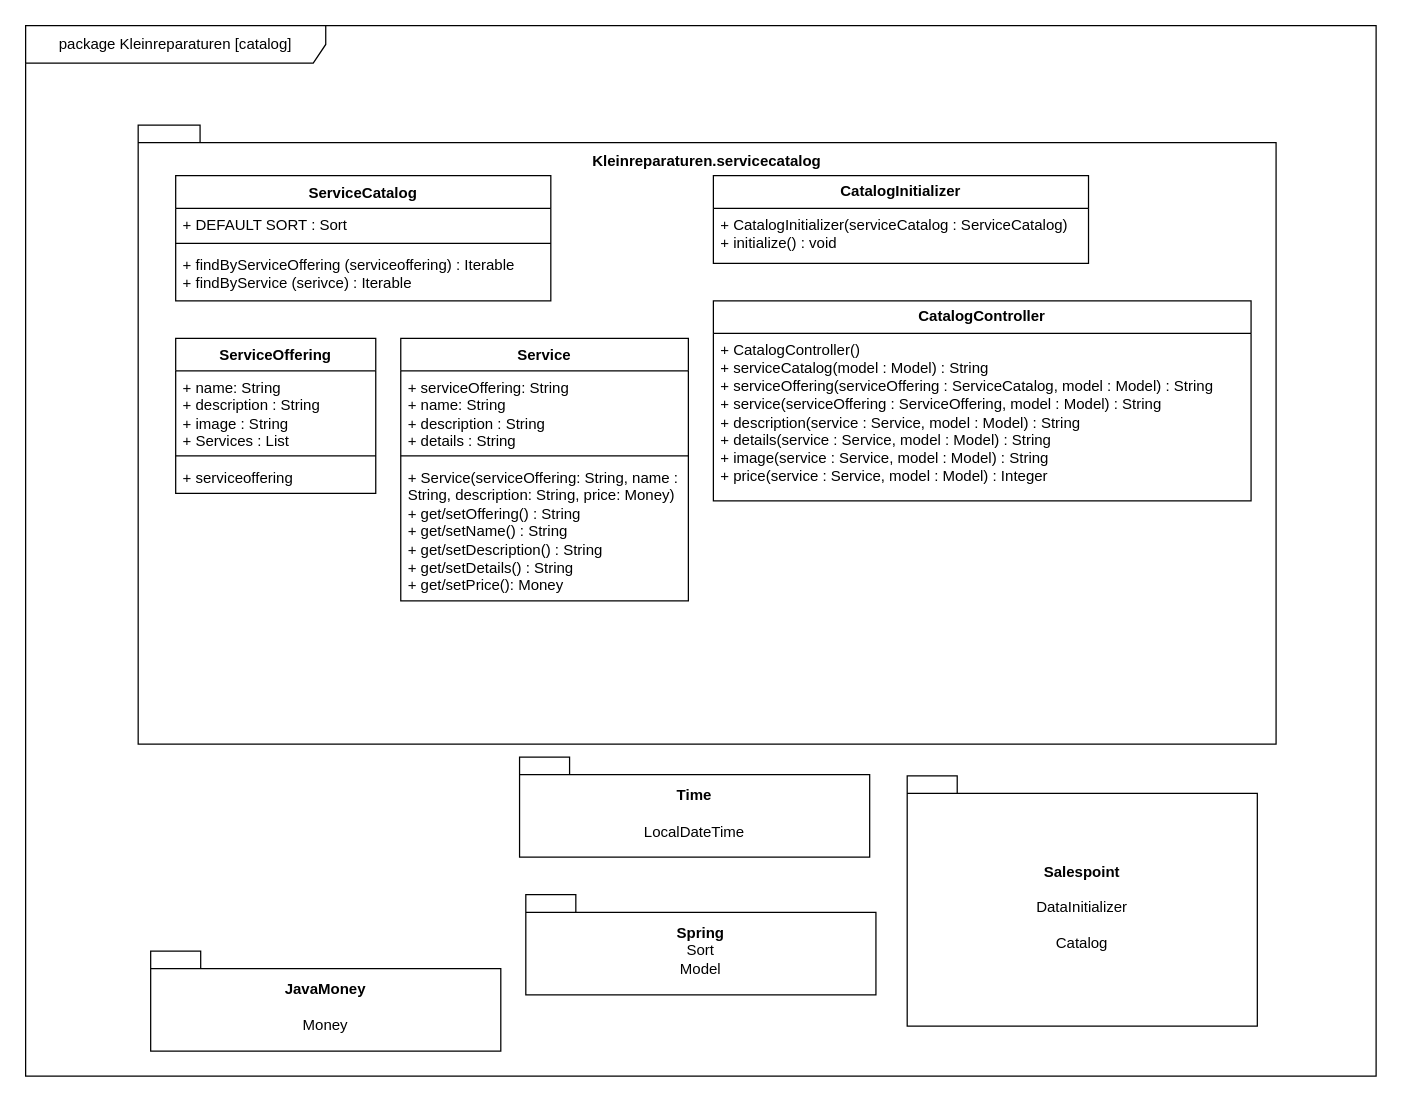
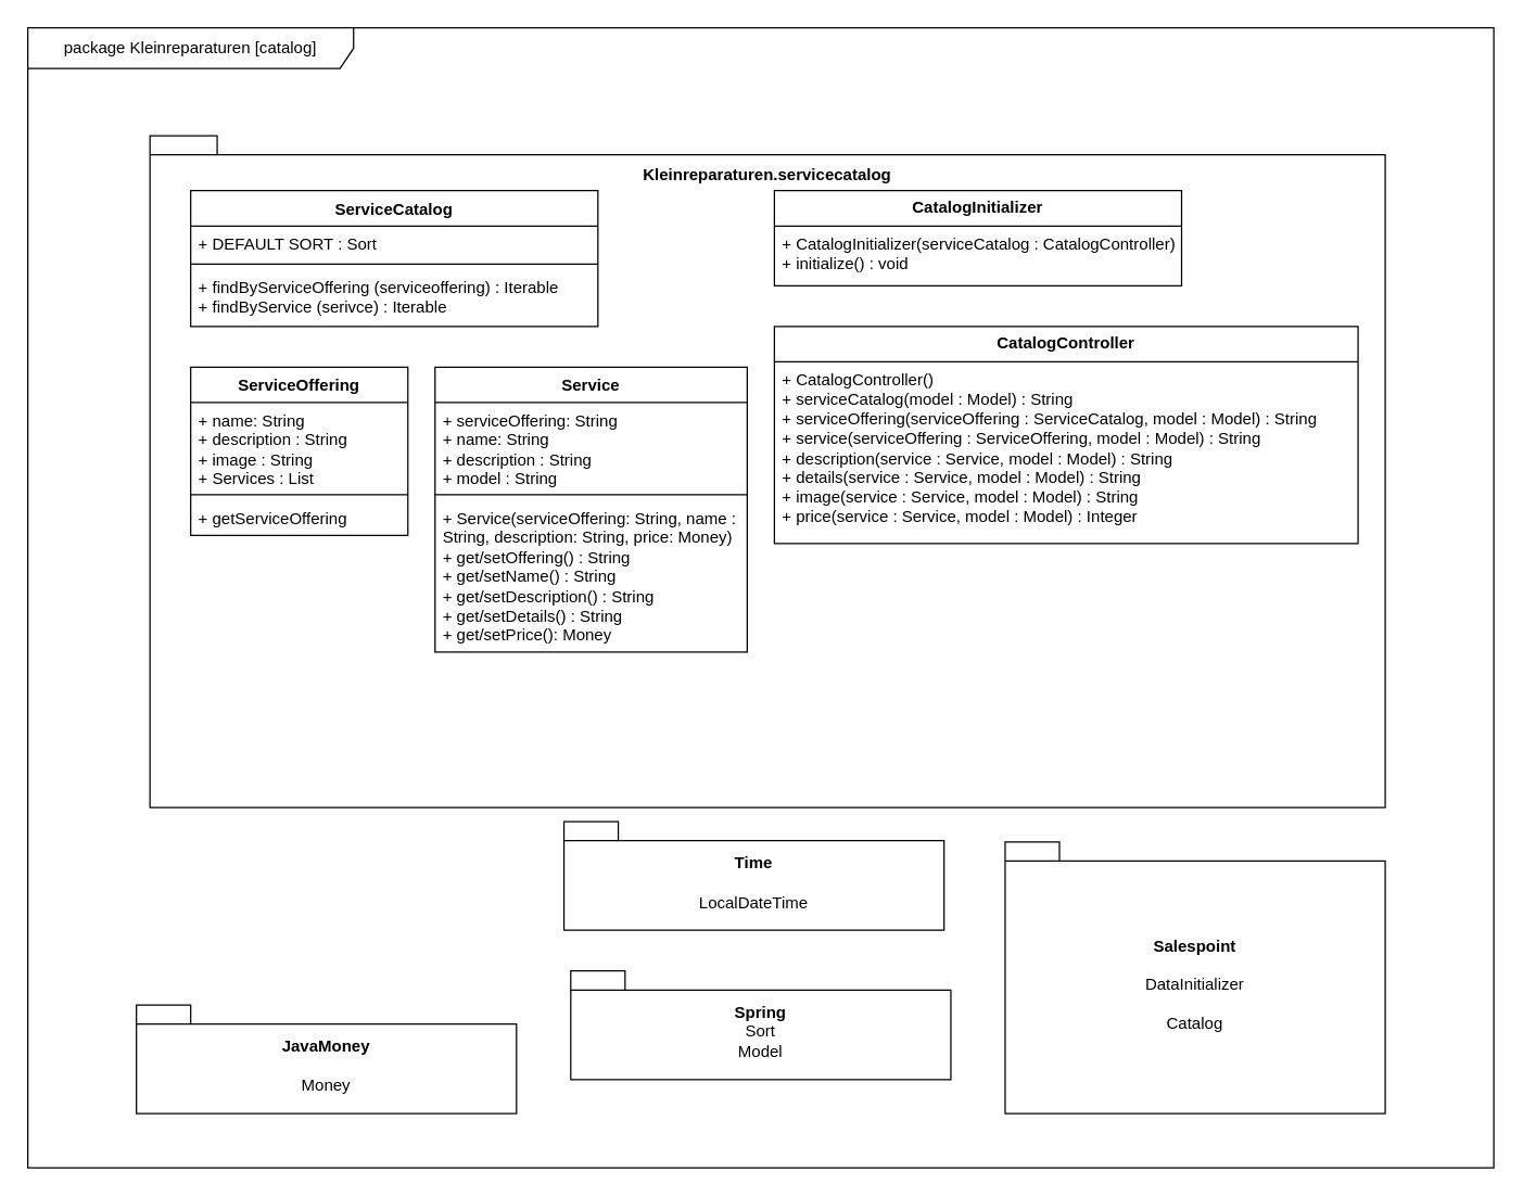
- <mxCell id="14" value="+ CatalogInitializer(serviceCatalog : ServiceCatalog)&lt;div&gt;+ initialize() : void&lt;/div&gt;" style="text;strokeColor=none;fillColor=none;align=left;verticalAlign=top;spacingLeft=4;spacingRight=4;overflow=hidden;rotatable=0;points=[[0,0.5],[1,0.5]];portConstraint=eastwest;whiteSpace=wrap;html=1;" vertex="1" parent="13"><mxGeometry y="26" width="300" height="44" as="geometry" /></mxCell>
+ <mxCell id="14" value="+ CatalogInitializer(serviceCatalog : CatalogController)&lt;div&gt;+ initialize() : void&lt;/div&gt;" style="text;strokeColor=none;fillColor=none;align=left;verticalAlign=top;spacingLeft=4;spacingRight=4;overflow=hidden;rotatable=0;points=[[0,0.5],[1,0.5]];portConstraint=eastwest;whiteSpace=wrap;html=1;" vertex="1" parent="13"><mxGeometry y="26" width="300" height="44" as="geometry" /></mxCell>
- <mxCell id="5" value="&lt;div&gt;+ serviceOffering: String&lt;/div&gt;+ name: String&lt;div&gt;+ description :&amp;nbsp;&lt;span style=&quot;background-color: initial;&quot;&gt;String&lt;/span&gt;&lt;/div&gt;&lt;div&gt;&lt;span style=&quot;background-color: initial;&quot;&gt;+ details : String&amp;nbsp;&lt;/span&gt;&lt;/div&gt;" style="text;strokeColor=none;fillColor=none;align=left;verticalAlign=top;spacingLeft=4;spacingRight=4;overflow=hidden;rotatable=0;points=[[0,0.5],[1,0.5]];portConstraint=eastwest;whiteSpace=wrap;html=1;" vertex="1" parent="4"><mxGeometry y="26" width="230" height="64" as="geometry" /></mxCell>
+ <mxCell id="5" value="&lt;div&gt;+ serviceOffering: String&lt;/div&gt;+ name: String&lt;div&gt;+ description :&amp;nbsp;&lt;span style=&quot;background-color: initial;&quot;&gt;String&lt;/span&gt;&lt;/div&gt;&lt;div&gt;&lt;span style=&quot;background-color: initial;&quot;&gt;+ model : String&amp;nbsp;&lt;/span&gt;&lt;/div&gt;" style="text;strokeColor=none;fillColor=none;align=left;verticalAlign=top;spacingLeft=4;spacingRight=4;overflow=hidden;rotatable=0;points=[[0,0.5],[1,0.5]];portConstraint=eastwest;whiteSpace=wrap;html=1;" vertex="1" parent="4"><mxGeometry y="26" width="230" height="64" as="geometry" /></mxCell>
- <mxCell id="23" value="+ serviceoffering" style="text;strokeColor=none;fillColor=none;align=left;verticalAlign=top;spacingLeft=4;spacingRight=4;overflow=hidden;rotatable=0;points=[[0,0.5],[1,0.5]];portConstraint=eastwest;whiteSpace=wrap;html=1;" vertex="1" parent="20"><mxGeometry y="98" width="160" height="26" as="geometry" /></mxCell>
+ <mxCell id="23" value="+ getServiceOffering" style="text;strokeColor=none;fillColor=none;align=left;verticalAlign=top;spacingLeft=4;spacingRight=4;overflow=hidden;rotatable=0;points=[[0,0.5],[1,0.5]];portConstraint=eastwest;whiteSpace=wrap;html=1;" vertex="1" parent="20"><mxGeometry y="98" width="160" height="26" as="geometry" /></mxCell>
- <mxCell id="10" value="Salespoint&lt;div&gt;&lt;br&gt;&lt;/div&gt;&lt;div&gt;&lt;span style=&quot;font-weight: normal;&quot;&gt;DataInitializer&lt;/span&gt;&lt;/div&gt;&lt;div&gt;&lt;span style=&quot;font-weight: normal;&quot;&gt;&lt;br&gt;&lt;/span&gt;&lt;/div&gt;&lt;div&gt;&lt;span style=&quot;font-weight: normal;&quot;&gt;Catalog&lt;/span&gt;&lt;/div&gt;" style="shape=folder;fontStyle=1;spacingTop=10;tabWidth=40;tabHeight=14;tabPosition=left;html=1;whiteSpace=wrap;" vertex="1" parent="1"><mxGeometry x="725" y="620" width="280" height="200" as="geometry" /></mxCell>
+ <mxCell id="10" value="Salespoint&lt;div&gt;&lt;br&gt;&lt;/div&gt;&lt;div&gt;&lt;span style=&quot;font-weight: normal;&quot;&gt;DataInitializer&lt;/span&gt;&lt;/div&gt;&lt;div&gt;&lt;span style=&quot;font-weight: normal;&quot;&gt;&lt;br&gt;&lt;/span&gt;&lt;/div&gt;&lt;div&gt;&lt;span style=&quot;font-weight: normal;&quot;&gt;Catalog&lt;/span&gt;&lt;/div&gt;" style="shape=folder;fontStyle=1;spacingTop=10;tabWidth=40;tabHeight=14;tabPosition=left;html=1;whiteSpace=wrap;" vertex="1" parent="1"><mxGeometry x="740" y="620" width="280" height="200" as="geometry" /></mxCell>
- <mxCell id="8" value="JavaMoney&lt;div&gt;&lt;br&gt;&lt;/div&gt;&lt;div&gt;&lt;span style=&quot;font-weight: normal;&quot;&gt;Money&lt;/span&gt;&lt;/div&gt;" style="shape=folder;fontStyle=1;spacingTop=10;tabWidth=40;tabHeight=14;tabPosition=left;html=1;whiteSpace=wrap;" vertex="1" parent="1"><mxGeometry x="120" y="760" width="280" height="80" as="geometry" /></mxCell>
+ <mxCell id="8" value="JavaMoney&lt;div&gt;&lt;br&gt;&lt;/div&gt;&lt;div&gt;&lt;span style=&quot;font-weight: normal;&quot;&gt;Money&lt;/span&gt;&lt;/div&gt;" style="shape=folder;fontStyle=1;spacingTop=10;tabWidth=40;tabHeight=14;tabPosition=left;html=1;whiteSpace=wrap;" vertex="1" parent="1"><mxGeometry x="100" y="740" width="280" height="80" as="geometry" /></mxCell>
